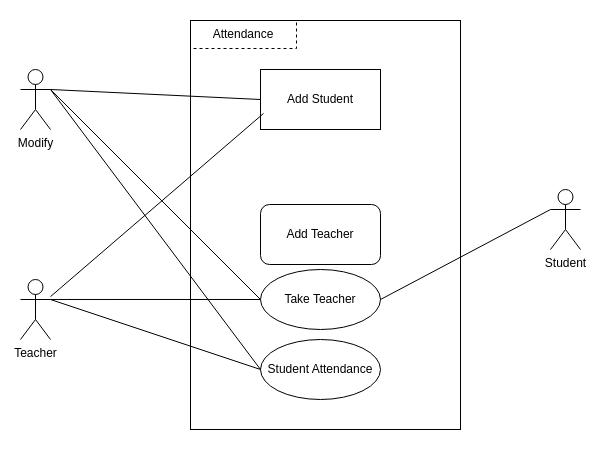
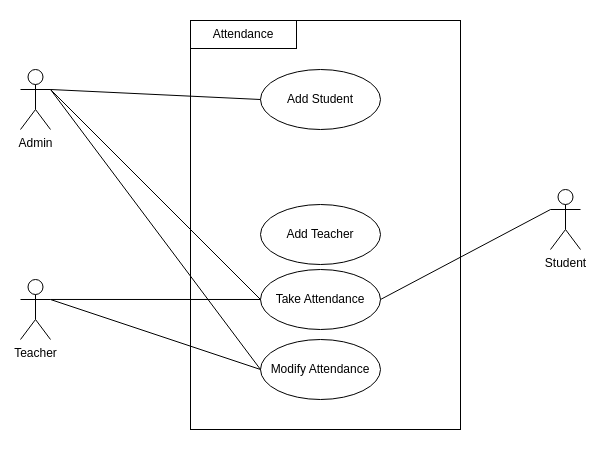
- <mxCell id="17" value="Attendance" style="rounded=0;whiteSpace=wrap;html=1;fillColor=none;dashed=1;" vertex="1" parent="1"><mxGeometry x="190" y="20" width="106" height="28" as="geometry" /></mxCell>
+ <mxCell id="17" value="Attendance" style="rounded=0;whiteSpace=wrap;html=1;fillColor=none;" vertex="1" parent="1"><mxGeometry x="190" y="20" width="106" height="28" as="geometry" /></mxCell>
- <mxCell id="6" value="Add Student" style="whiteSpace=wrap;html=1;fillColor=none;rounded=0;" vertex="1" parent="1"><mxGeometry x="260" y="69" width="120" height="60" as="geometry" /></mxCell>
+ <mxCell id="6" value="Add Student" style="ellipse;whiteSpace=wrap;html=1;fillColor=none;" vertex="1" parent="1"><mxGeometry x="260" y="69" width="120" height="60" as="geometry" /></mxCell>
- <mxCell id="3" value="Modify" style="shape=umlActor;verticalLabelPosition=bottom;verticalAlign=top;html=1;outlineConnect=0;fillColor=none;" vertex="1" parent="1"><mxGeometry x="20" y="69" width="30" height="60" as="geometry" /></mxCell>
+ <mxCell id="3" value="Admin" style="shape=umlActor;verticalLabelPosition=bottom;verticalAlign=top;html=1;outlineConnect=0;fillColor=none;" vertex="1" parent="1"><mxGeometry x="20" y="69" width="30" height="60" as="geometry" /></mxCell>
- <mxCell id="13" value="" style="endArrow=none;html=1;entryX=0.025;entryY=0.733;entryDx=0;entryDy=0;entryPerimeter=0;" edge="1" parent="1" source="4" target="6"><mxGeometry width="50" height="50" relative="1" as="geometry"><mxPoint x="-70" y="239" as="sourcePoint" /><mxPoint x="140" y="249" as="targetPoint" /></mxGeometry></mxCell>
- <mxCell id="7" value="Add Teacher" style="whiteSpace=wrap;html=1;fillColor=none;rounded=1;" vertex="1" parent="1"><mxGeometry x="260" y="204" width="120" height="60" as="geometry" /></mxCell>
+ <mxCell id="7" value="Add Teacher" style="ellipse;whiteSpace=wrap;html=1;fillColor=none;" vertex="1" parent="1"><mxGeometry x="260" y="204" width="120" height="60" as="geometry" /></mxCell>
- <mxCell id="8" value="Take Teacher" style="ellipse;whiteSpace=wrap;html=1;fillColor=none;" vertex="1" parent="1"><mxGeometry x="260" y="269" width="120" height="60" as="geometry" /></mxCell>
+ <mxCell id="8" value="Take Attendance" style="ellipse;whiteSpace=wrap;html=1;fillColor=none;" vertex="1" parent="1"><mxGeometry x="260" y="269" width="120" height="60" as="geometry" /></mxCell>
- <mxCell id="9" value="Student Attendance" style="ellipse;whiteSpace=wrap;html=1;fillColor=none;" vertex="1" parent="1"><mxGeometry x="260" y="339" width="120" height="60" as="geometry" /></mxCell>
+ <mxCell id="9" value="Modify Attendance" style="ellipse;whiteSpace=wrap;html=1;fillColor=none;" vertex="1" parent="1"><mxGeometry x="260" y="339" width="120" height="60" as="geometry" /></mxCell>
